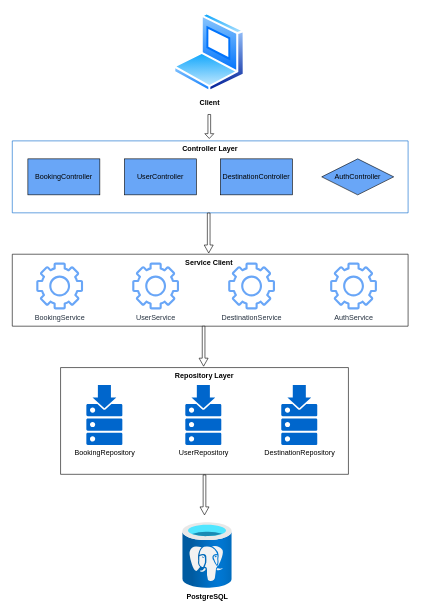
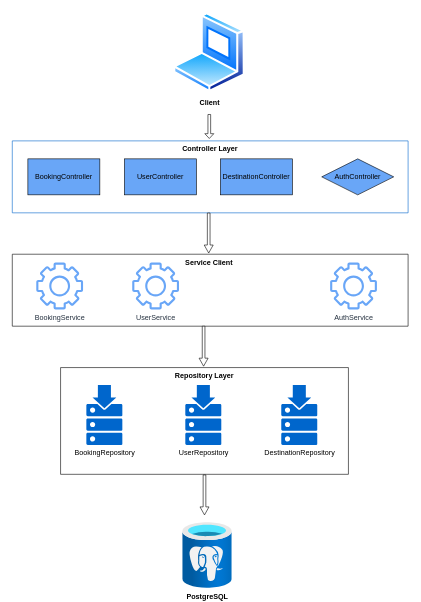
- <mxCell id="24" value="&lt;span style=&quot;background-color: transparent; color: light-dark(rgb(35, 47, 62), rgb(189, 199, 212));&quot;&gt;DestinationService&lt;/span&gt;" style="sketch=0;outlineConnect=0;fontColor=#232F3E;gradientColor=none;fillColor=#69A6F7;strokeColor=none;dashed=0;verticalLabelPosition=bottom;verticalAlign=top;align=center;html=1;fontSize=12;fontStyle=0;aspect=fixed;pointerEvents=1;shape=mxgraph.aws4.gear;" vertex="1" parent="22"><mxGeometry x="320" width="78" height="78" as="geometry" /></mxCell>
